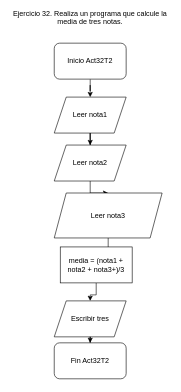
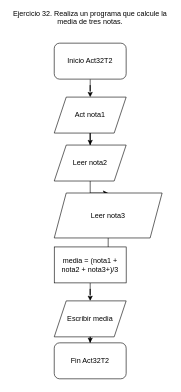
- <mxCell id="6" value="Leer nota1" style="shape=parallelogram;perimeter=parallelogramPerimeter;whiteSpace=wrap;html=1;fixedSize=1;" vertex="1" parent="1"><mxGeometry x="90" y="160" width="120" height="60" as="geometry" /></mxCell>
+ <mxCell id="6" value="Act nota1" style="shape=parallelogram;perimeter=parallelogramPerimeter;whiteSpace=wrap;html=1;fixedSize=1;" vertex="1" parent="1"><mxGeometry x="90" y="160" width="120" height="60" as="geometry" /></mxCell>
- <mxCell id="12" value="media = (nota1 + nota2 + nota3+)/3" style="rounded=0;whiteSpace=wrap;html=1;" vertex="1" parent="1"><mxGeometry x="100" y="410" width="120" height="60" as="geometry" /></mxCell>
+ <mxCell id="12" value="media = (nota1 + nota2 + nota3+)/3" style="rounded=0;whiteSpace=wrap;html=1;" vertex="1" parent="1"><mxGeometry x="90" y="410" width="120" height="60" as="geometry" /></mxCell>
- <mxCell id="14" value="Escribir tres" style="shape=parallelogram;perimeter=parallelogramPerimeter;whiteSpace=wrap;html=1;fixedSize=1;" vertex="1" parent="1"><mxGeometry x="90" y="500" width="120" height="60" as="geometry" /></mxCell>
+ <mxCell id="14" value="Escribir media" style="shape=parallelogram;perimeter=parallelogramPerimeter;whiteSpace=wrap;html=1;fixedSize=1;" vertex="1" parent="1"><mxGeometry x="90" y="500" width="120" height="60" as="geometry" /></mxCell>
